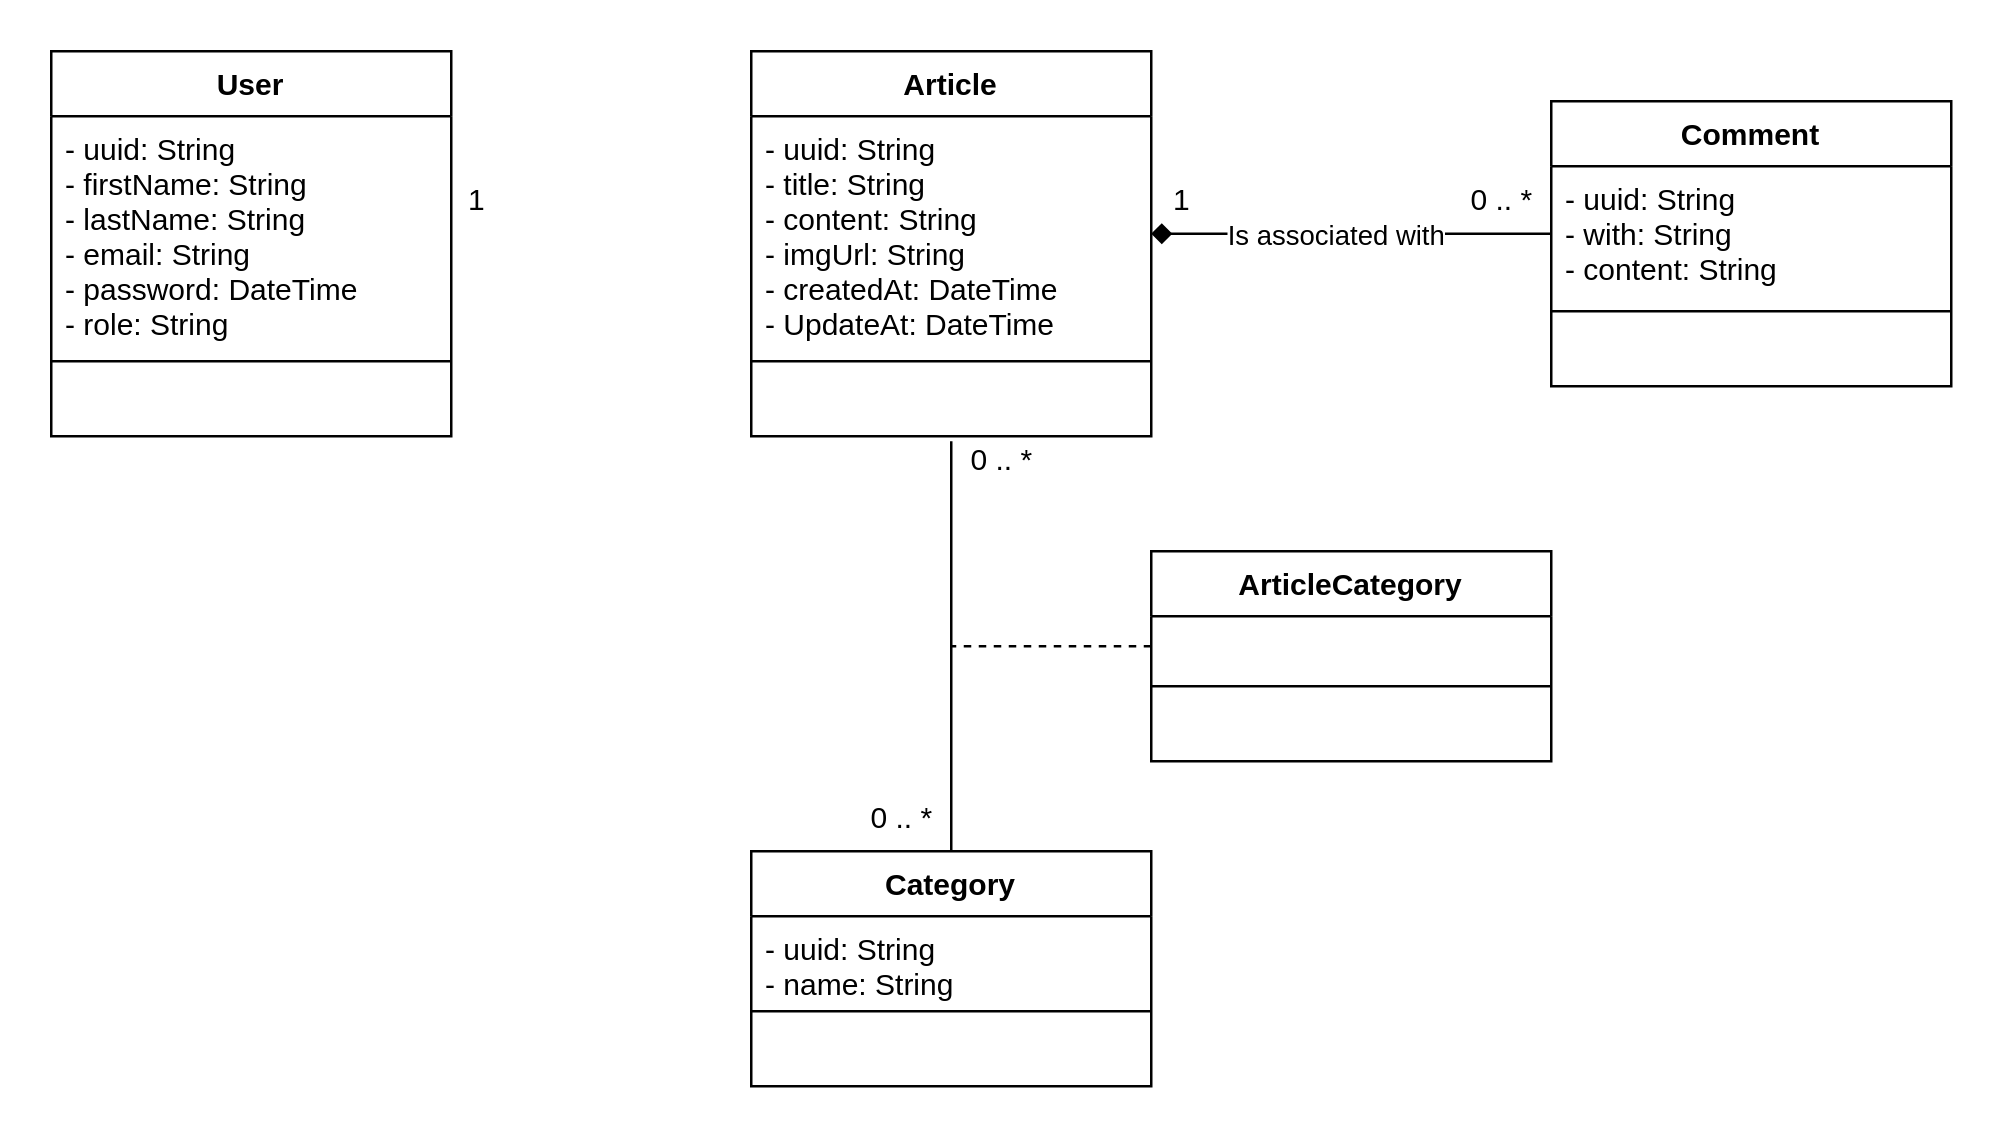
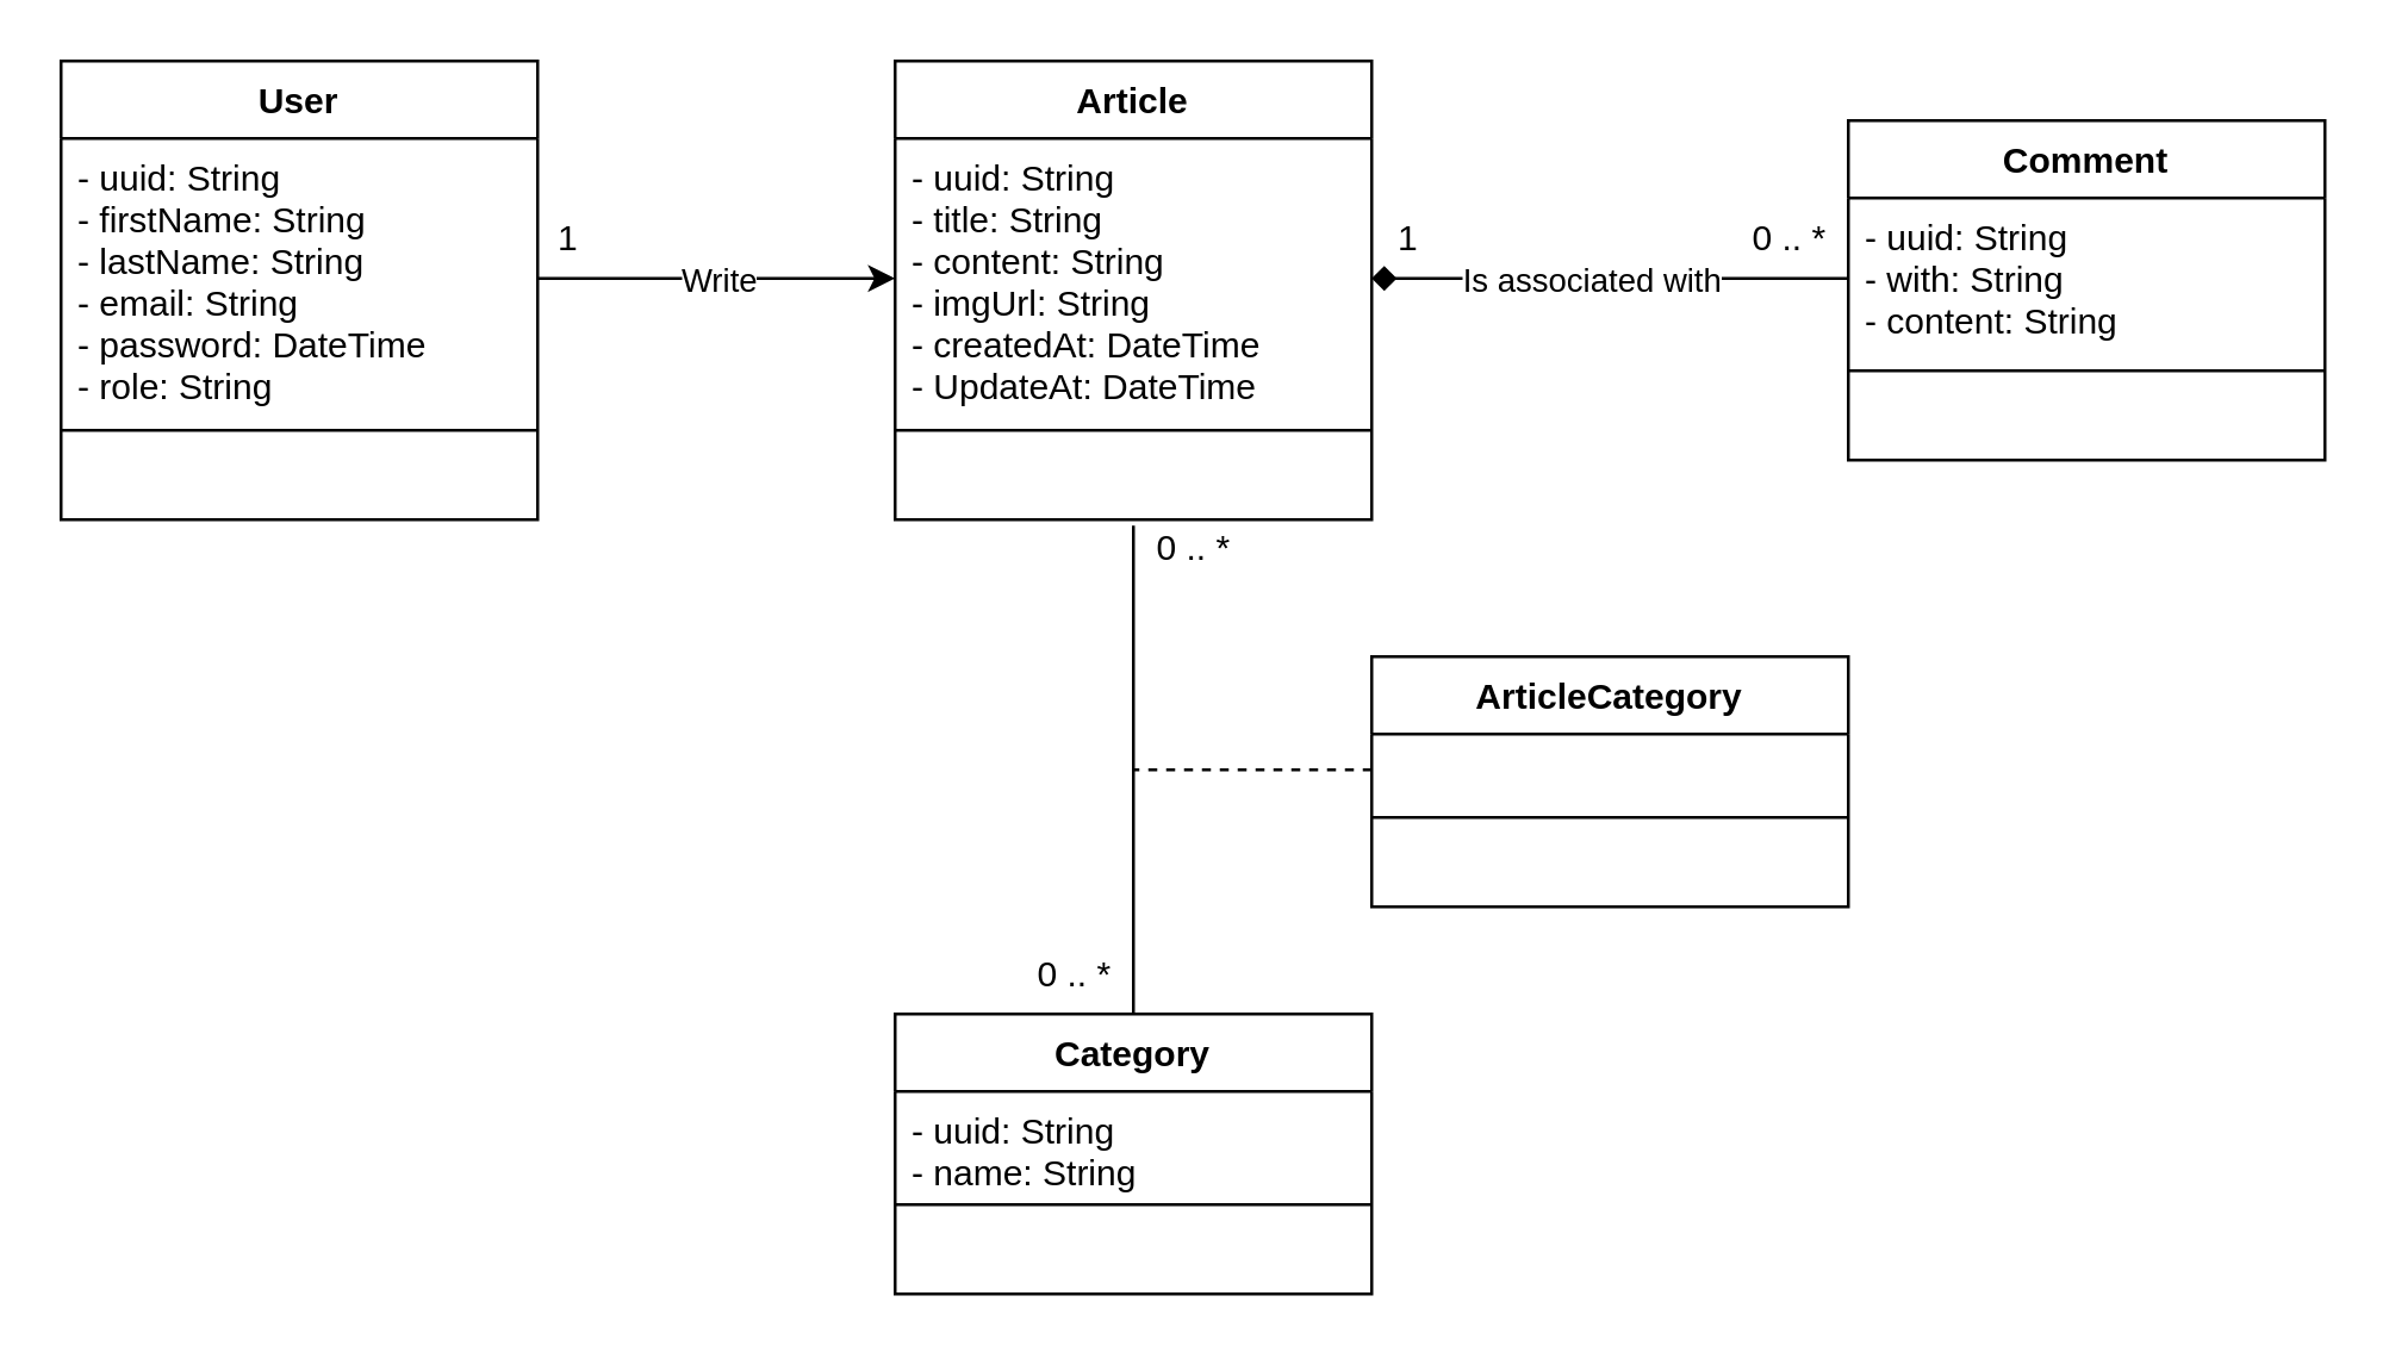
+ <mxCell id="15" style="edgeStyle=none;html=1;exitX=1;exitY=0.5;exitDx=0;exitDy=0;entryX=0;entryY=0.5;entryDx=0;entryDy=0;" edge="1" parent="1" source="3" target="7"><mxGeometry relative="1" as="geometry" /></mxCell>
+ <mxCell id="16" value="Write" style="edgeLabel;html=1;align=center;verticalAlign=middle;resizable=0;points=[];" vertex="1" connectable="0" parent="15"><mxGeometry x="-0.233" relative="1" as="geometry"><mxPoint x="14" as="offset" /></mxGeometry></mxCell>
